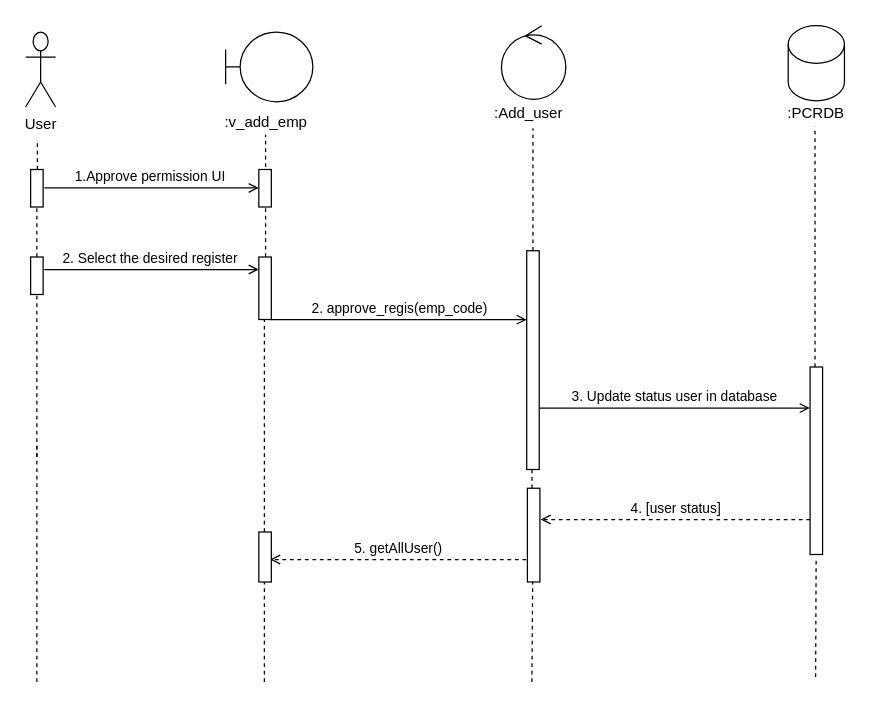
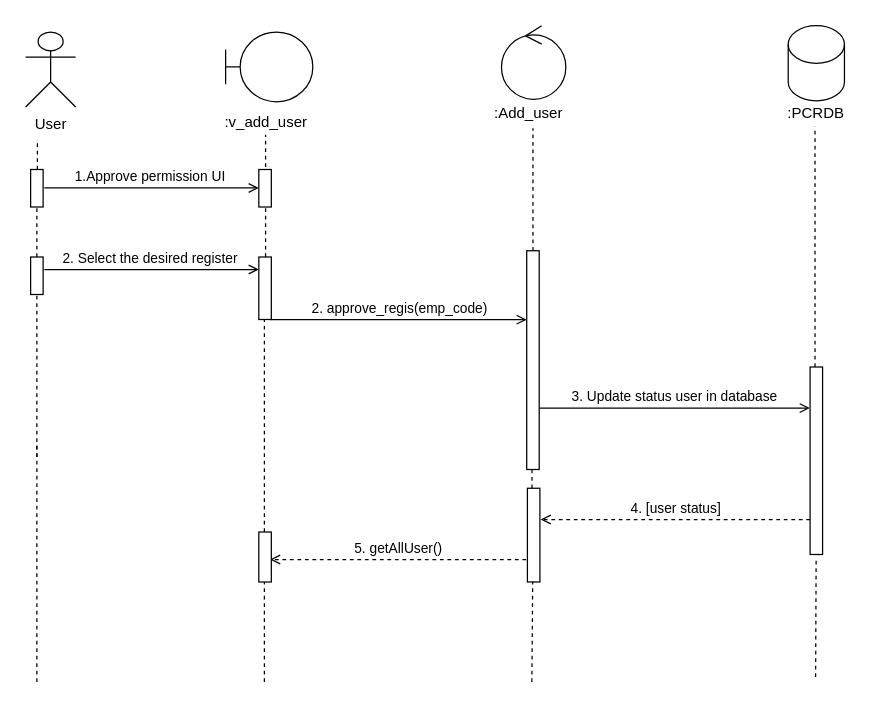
- <mxCell id="2" value="User" style="shape=umlActor;verticalLabelPosition=bottom;verticalAlign=top;html=1;" parent="1" vertex="1"><mxGeometry x="20" y="25" width="24" height="60" as="geometry" /></mxCell>
+ <mxCell id="2" value="User" style="shape=umlActor;verticalLabelPosition=bottom;verticalAlign=top;html=1;" parent="1" vertex="1"><mxGeometry x="20" y="25" width="40" height="60" as="geometry" /></mxCell>
- <mxCell id="8" value=":v_add_emp" style="text;align=center;fontStyle=0;verticalAlign=middle;spacingLeft=3;spacingRight=3;strokeColor=none;rotatable=0;points=[[0,0.5],[1,0.5]];portConstraint=eastwest;" parent="1" vertex="1"><mxGeometry x="180" y="85.997" width="65.12" height="21.163" as="geometry" /></mxCell>
+ <mxCell id="8" value=":v_add_user" style="text;align=center;fontStyle=0;verticalAlign=middle;spacingLeft=3;spacingRight=3;strokeColor=none;rotatable=0;points=[[0,0.5],[1,0.5]];portConstraint=eastwest;" parent="1" vertex="1"><mxGeometry x="180" y="85.997" width="65.12" height="21.163" as="geometry" /></mxCell>
